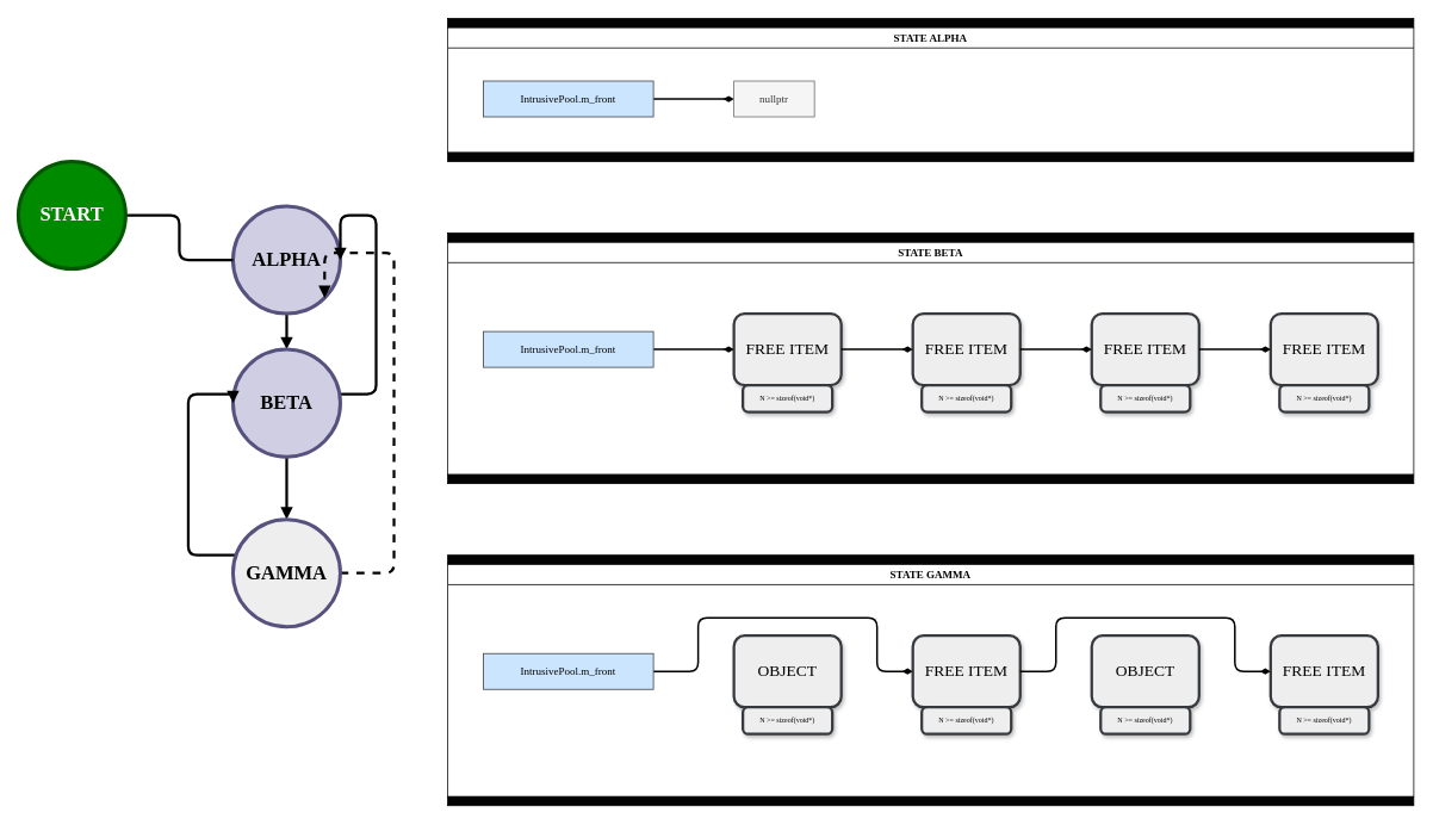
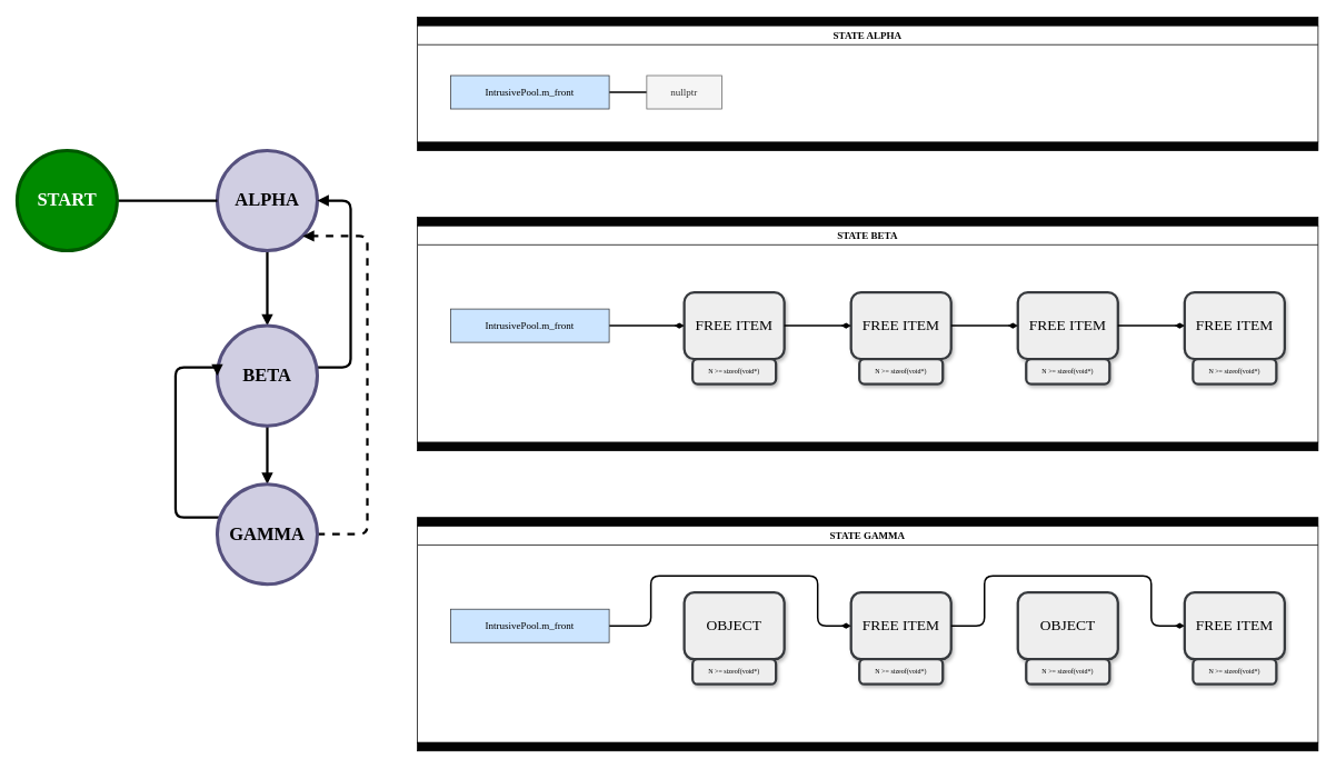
- <mxCell id="11" value="nullptr" style="text;align=center;html=1;verticalAlign=middle;whiteSpace=wrap;rounded=0;fontFamily=mono;fillColor=#f5f5f5;fontColor=#333333;strokeColor=#666666;" vertex="1" parent="7"><mxGeometry x="320" y="60" width="90" height="40" as="geometry" /></mxCell>
+ <mxCell id="11" value="nullptr" style="text;align=center;html=1;verticalAlign=middle;whiteSpace=wrap;rounded=0;fontFamily=mono;fillColor=#f5f5f5;fontColor=#333333;strokeColor=#666666;" vertex="1" parent="7"><mxGeometry x="275" y="60" width="90" height="40" as="geometry" /></mxCell>
- <mxCell id="54" value="ALPHA" style="ellipse;whiteSpace=wrap;html=1;aspect=fixed;fillColor=#d0cee2;strokeColor=#56517e;strokeWidth=4;fontFamily=Product Sans;fontSize=22;fontStyle=1;" vertex="1" parent="52"><mxGeometry x="240" y="50" width="120" height="120" as="geometry" /></mxCell>
+ <mxCell id="54" value="ALPHA" style="ellipse;whiteSpace=wrap;html=1;aspect=fixed;fillColor=#d0cee2;strokeColor=#56517e;strokeWidth=4;fontFamily=Product Sans;fontSize=22;fontStyle=1;" vertex="1" parent="52"><mxGeometry x="240" width="120" height="120" as="geometry" /></mxCell>
- <mxCell id="60" value="GAMMA" style="ellipse;whiteSpace=wrap;html=1;aspect=fixed;fillColor=#eeeeee;strokeColor=#56517e;strokeWidth=4;fontFamily=Product Sans;fontSize=22;fontStyle=1;" vertex="1" parent="52"><mxGeometry x="240" y="400" width="120" height="120" as="geometry" /></mxCell>
+ <mxCell id="60" value="GAMMA" style="ellipse;whiteSpace=wrap;html=1;aspect=fixed;fillColor=#d0cee2;strokeColor=#56517e;strokeWidth=4;fontFamily=Product Sans;fontSize=22;fontStyle=1;" vertex="1" parent="52"><mxGeometry x="240" y="400" width="120" height="120" as="geometry" /></mxCell>
